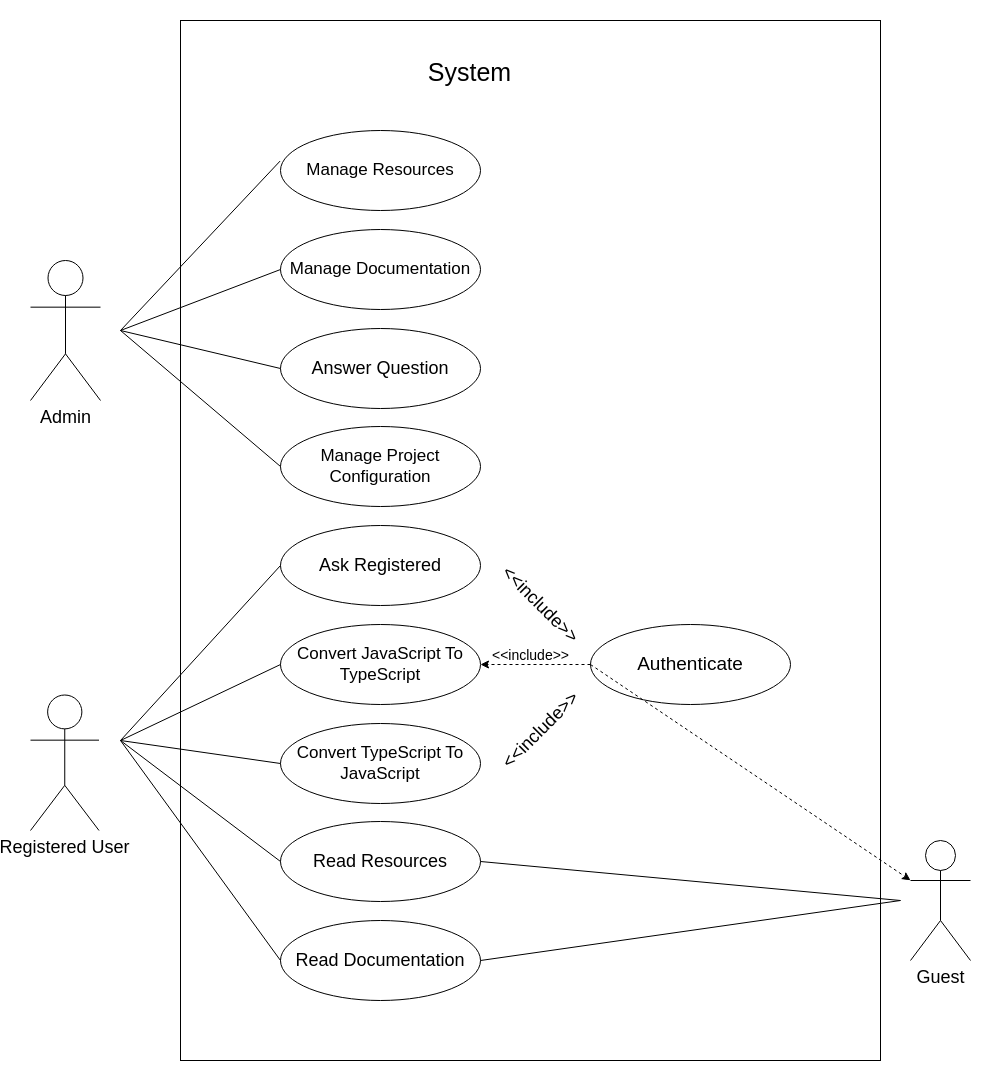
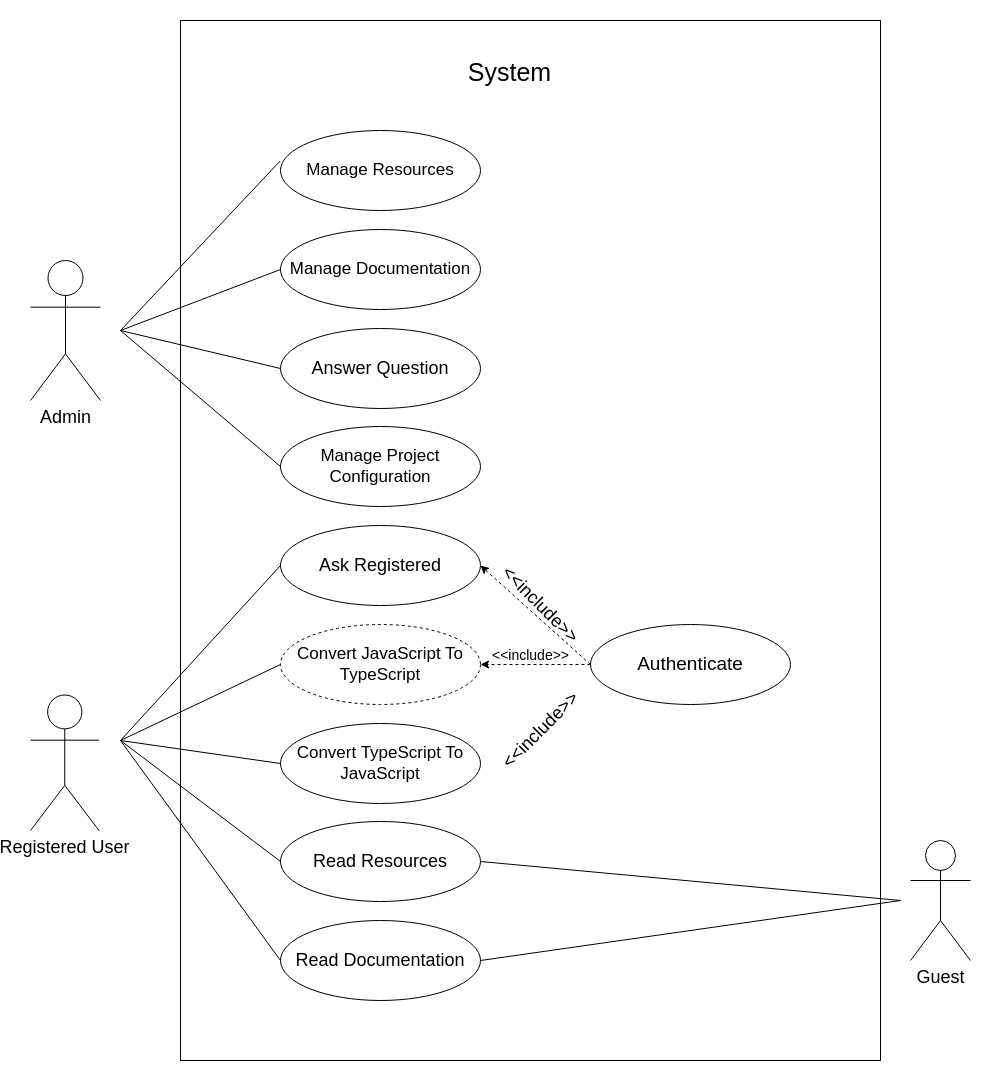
- <mxCell id="29" value="System" style="text;strokeColor=none;align=center;fillColor=none;html=1;verticalAlign=middle;whiteSpace=wrap;rounded=0;fontSize=25;" parent="1" vertex="1"><mxGeometry x="378" y="40" width="163.33" height="61.25" as="geometry" /></mxCell>
+ <mxCell id="29" value="System" style="text;strokeColor=none;align=center;fillColor=none;html=1;verticalAlign=middle;whiteSpace=wrap;rounded=0;fontSize=25;" parent="1" vertex="1"><mxGeometry x="418" y="40" width="163.33" height="61.25" as="geometry" /></mxCell>
- <mxCell id="8" value="Convert JavaScript To TypeScript" style="ellipse;whiteSpace=wrap;html=1;fontSize=17;" parent="1" vertex="1"><mxGeometry x="270" y="624" width="200" height="80" as="geometry" /></mxCell>
+ <mxCell id="8" value="Convert JavaScript To TypeScript" style="ellipse;whiteSpace=wrap;html=1;fontSize=17;dashed=1;" parent="1" vertex="1"><mxGeometry x="270" y="624" width="200" height="80" as="geometry" /></mxCell>
- <mxCell id="27" value="" style="endArrow=classic;html=1;exitX=0;exitY=0.5;exitDx=0;exitDy=0;dashed=1;" parent="1" source="12" target="15" edge="1"><mxGeometry width="50" height="50" relative="1" as="geometry"><mxPoint x="490" y="690" as="sourcePoint" /><mxPoint x="540" y="640" as="targetPoint" /></mxGeometry></mxCell>
+ <mxCell id="27" value="" style="endArrow=classic;html=1;entryX=1;entryY=0.5;entryDx=0;entryDy=0;exitX=0;exitY=0.5;exitDx=0;exitDy=0;dashed=1;" parent="1" source="12" target="7" edge="1"><mxGeometry width="50" height="50" relative="1" as="geometry"><mxPoint x="490" y="690" as="sourcePoint" /><mxPoint x="540" y="640" as="targetPoint" /></mxGeometry></mxCell>
